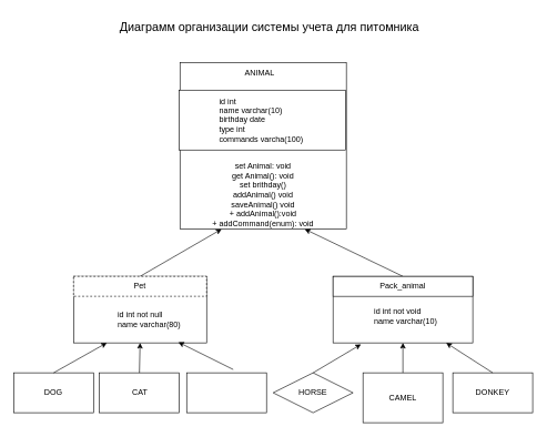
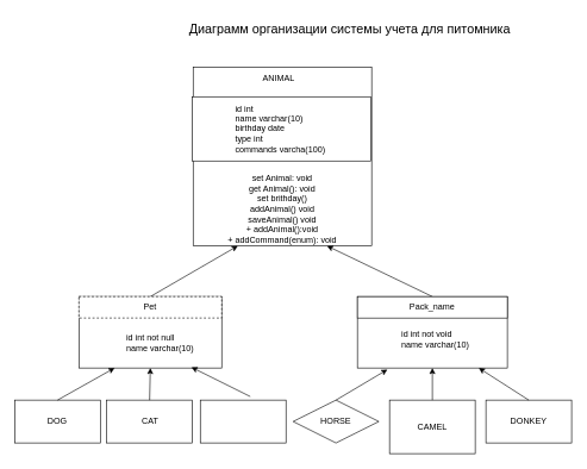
- <mxCell id="2" value="&lt;font style=&quot;font-size: 18px;&quot;&gt;Диаграмм организации системы учета для питомника&lt;/font&gt;" style="text;html=1;align=center;verticalAlign=middle;resizable=0;points=[];autosize=1;strokeColor=none;fillColor=none;" parent="1" vertex="1"><mxGeometry x="169" y="20" width="470" height="40" as="geometry" /></mxCell>
+ <mxCell id="2" value="&lt;font style=&quot;font-size: 18px;&quot;&gt;Диаграмм организации системы учета для питомника&lt;/font&gt;" style="text;html=1;align=center;verticalAlign=middle;resizable=0;points=[];autosize=1;strokeColor=none;fillColor=none;" parent="1" vertex="1"><mxGeometry x="254" y="20" width="470" height="40" as="geometry" /></mxCell>
- <mxCell id="20" value="Pack_animal" style="rounded=0;whiteSpace=wrap;html=1;" parent="1" vertex="1"><mxGeometry x="500" y="415" width="210" height="30" as="geometry" /></mxCell>
+ <mxCell id="20" value="Pack_name" style="rounded=0;whiteSpace=wrap;html=1;" parent="1" vertex="1"><mxGeometry x="500" y="415" width="210" height="30" as="geometry" /></mxCell>
- <mxCell id="21" value="&lt;div style=&quot;text-align: left;&quot;&gt;&lt;span style=&quot;background-color: initial;&quot;&gt;id int not null&lt;/span&gt;&lt;/div&gt;&lt;div style=&quot;text-align: left;&quot;&gt;&lt;span style=&quot;background-color: initial;&quot;&gt;name varchar(80)&lt;/span&gt;&lt;/div&gt;" style="text;html=1;strokeColor=none;fillColor=none;align=center;verticalAlign=middle;whiteSpace=wrap;rounded=0;" parent="1" vertex="1"><mxGeometry x="159" y="454" width="130" height="51" as="geometry" /></mxCell>
+ <mxCell id="21" value="&lt;div style=&quot;text-align: left;&quot;&gt;&lt;span style=&quot;background-color: initial;&quot;&gt;id int not null&lt;/span&gt;&lt;/div&gt;&lt;div style=&quot;text-align: left;&quot;&gt;&lt;span style=&quot;background-color: initial;&quot;&gt;name varchar(10)&lt;/span&gt;&lt;/div&gt;" style="text;html=1;strokeColor=none;fillColor=none;align=center;verticalAlign=middle;whiteSpace=wrap;rounded=0;" parent="1" vertex="1"><mxGeometry x="159" y="454" width="130" height="51" as="geometry" /></mxCell>
